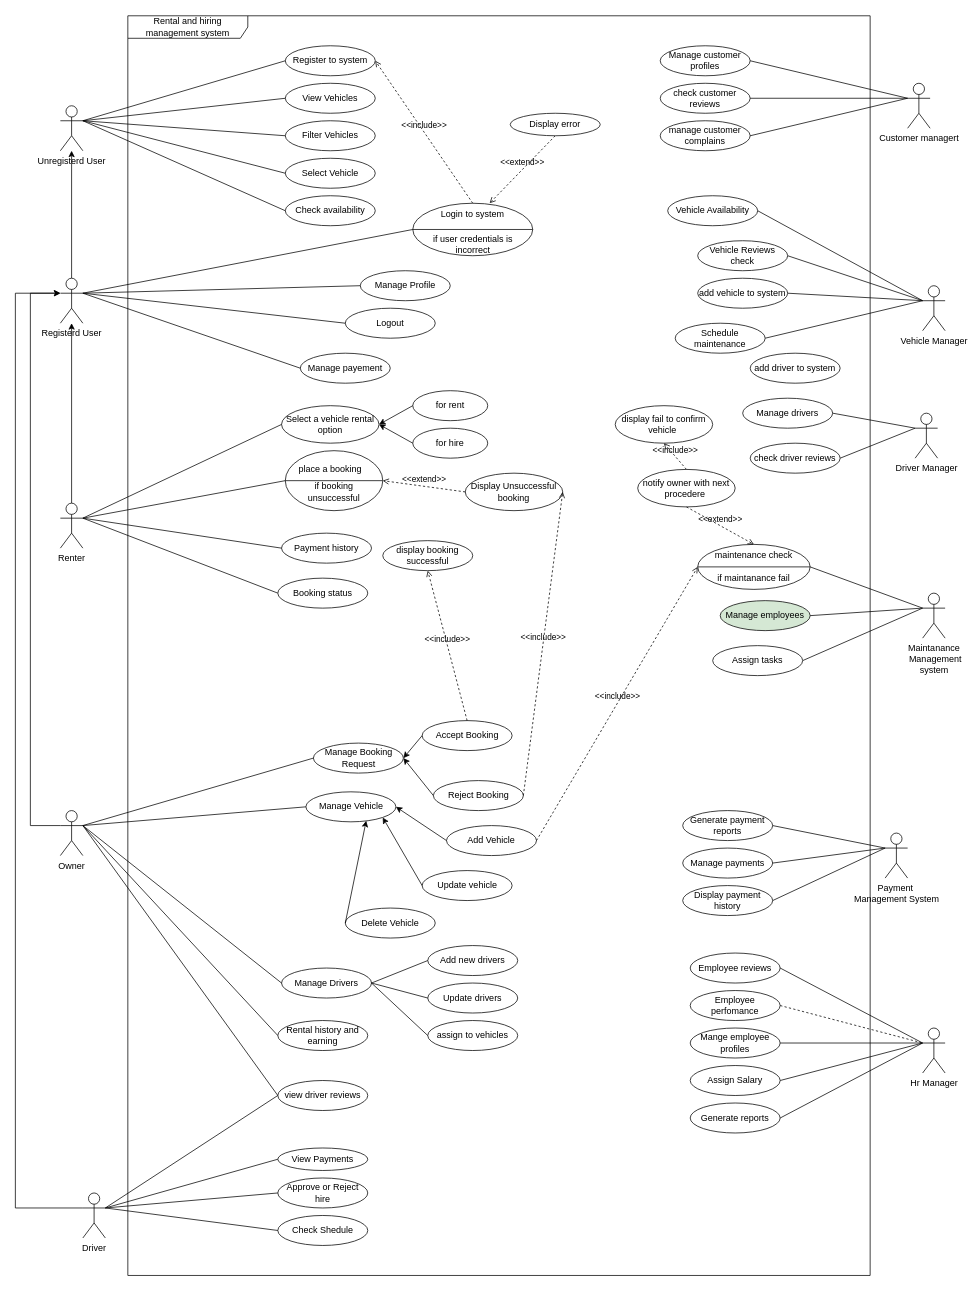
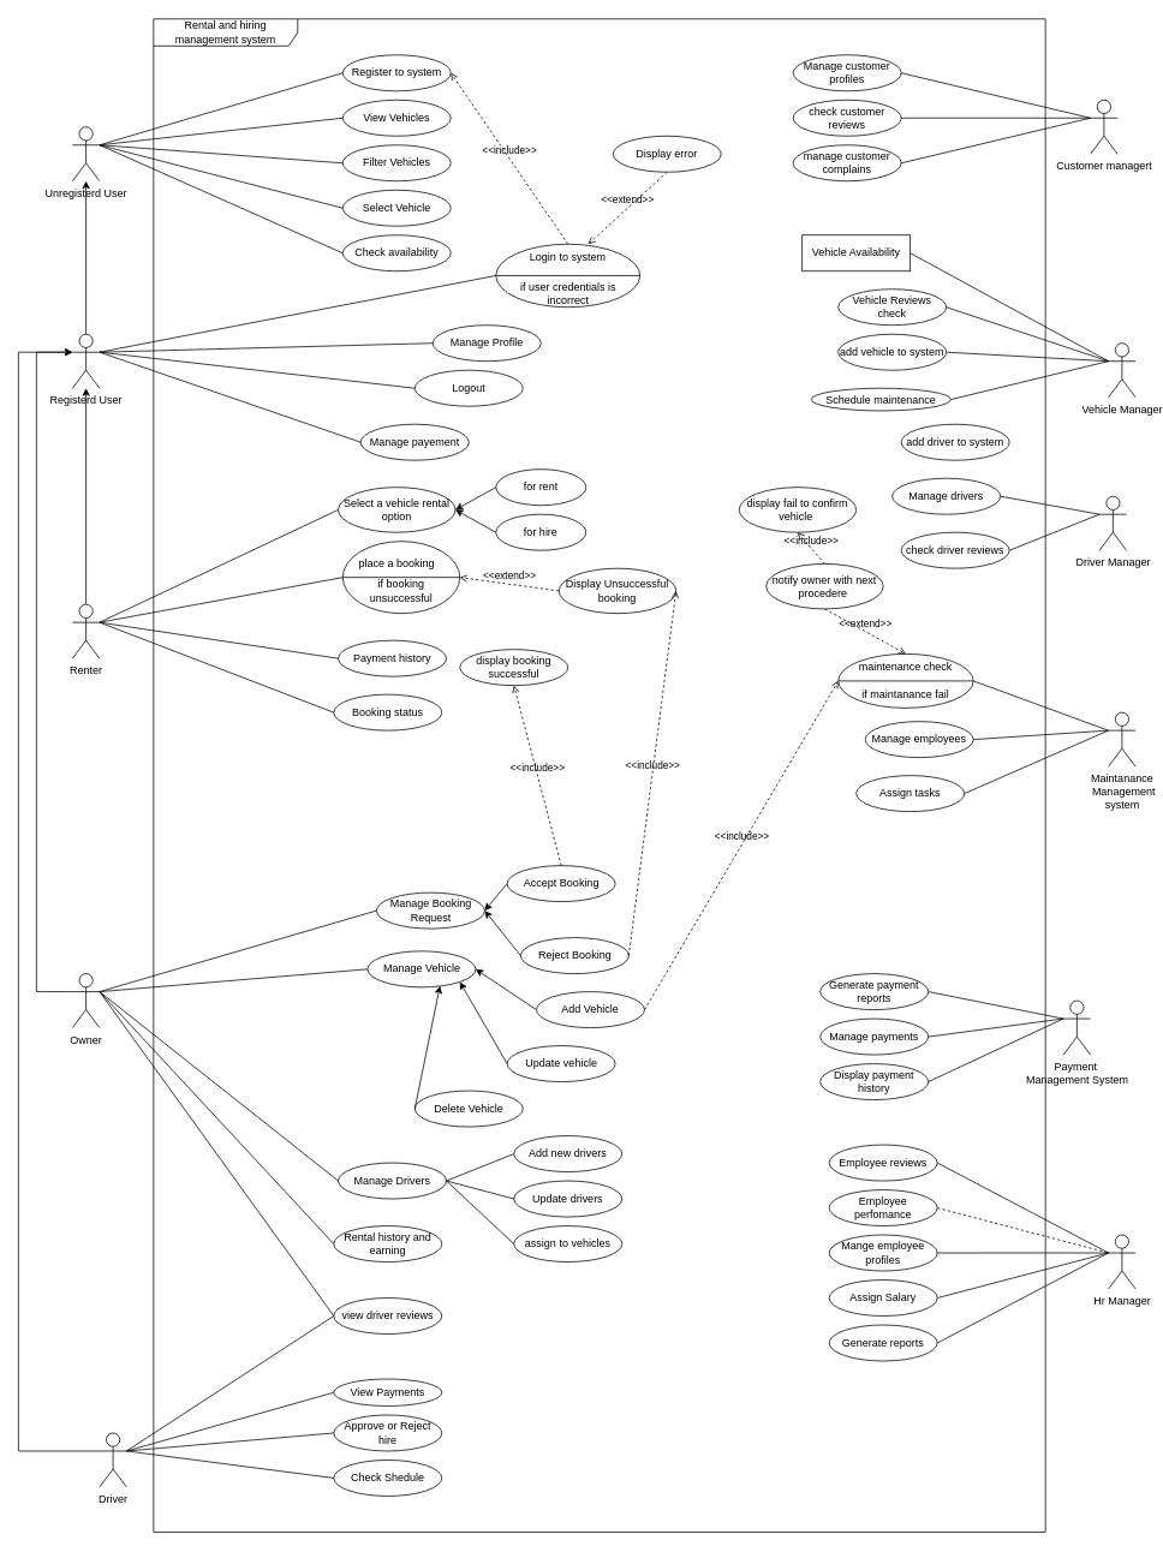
- <mxCell id="137" value="Display error" style="ellipse;whiteSpace=wrap;html=1;" parent="112" vertex="1"><mxGeometry x="510" y="130" width="120" height="30" as="geometry" /></mxCell>
+ <mxCell id="137" value="Display error" style="ellipse;whiteSpace=wrap;html=1;" parent="112" vertex="1"><mxGeometry x="510" y="130" width="120" height="40" as="geometry" /></mxCell>
- <mxCell id="113" value="Vehicle Availability" style="ellipse;whiteSpace=wrap;html=1;" parent="112" vertex="1"><mxGeometry x="720" y="240" width="120" height="40" as="geometry" /></mxCell>
+ <mxCell id="113" value="Vehicle Availability" style="whiteSpace=wrap;html=1;rounded=0;" parent="112" vertex="1"><mxGeometry x="720" y="240" width="120" height="40" as="geometry" /></mxCell>
- <mxCell id="116" value="Schedule maintenance" style="ellipse;whiteSpace=wrap;html=1;" parent="112" vertex="1"><mxGeometry x="730" y="410" width="120" height="40" as="geometry" /></mxCell>
+ <mxCell id="116" value="Schedule maintenance" style="ellipse;whiteSpace=wrap;html=1;" parent="112" vertex="1"><mxGeometry x="730" y="410" width="155" height="25" as="geometry" /></mxCell>
- <mxCell id="128" value="Manage employees" style="ellipse;whiteSpace=wrap;html=1;fillColor=#d5e8d4;" parent="112" vertex="1"><mxGeometry x="790" y="780" width="120" height="40" as="geometry" /></mxCell>
+ <mxCell id="128" value="Manage employees" style="ellipse;whiteSpace=wrap;html=1;" parent="112" vertex="1"><mxGeometry x="790" y="780" width="120" height="40" as="geometry" /></mxCell>
